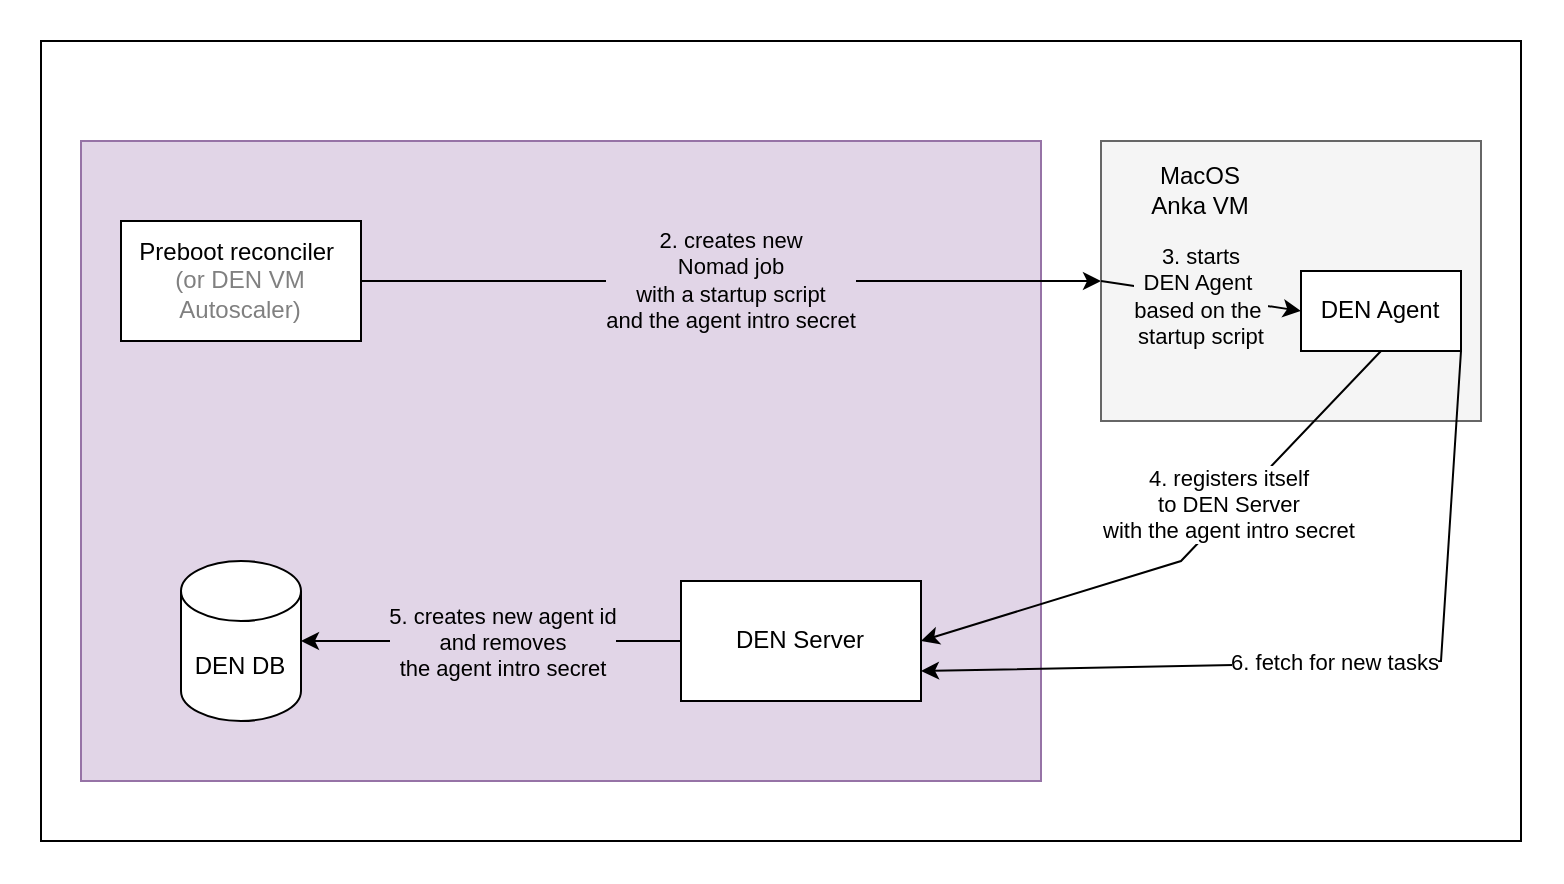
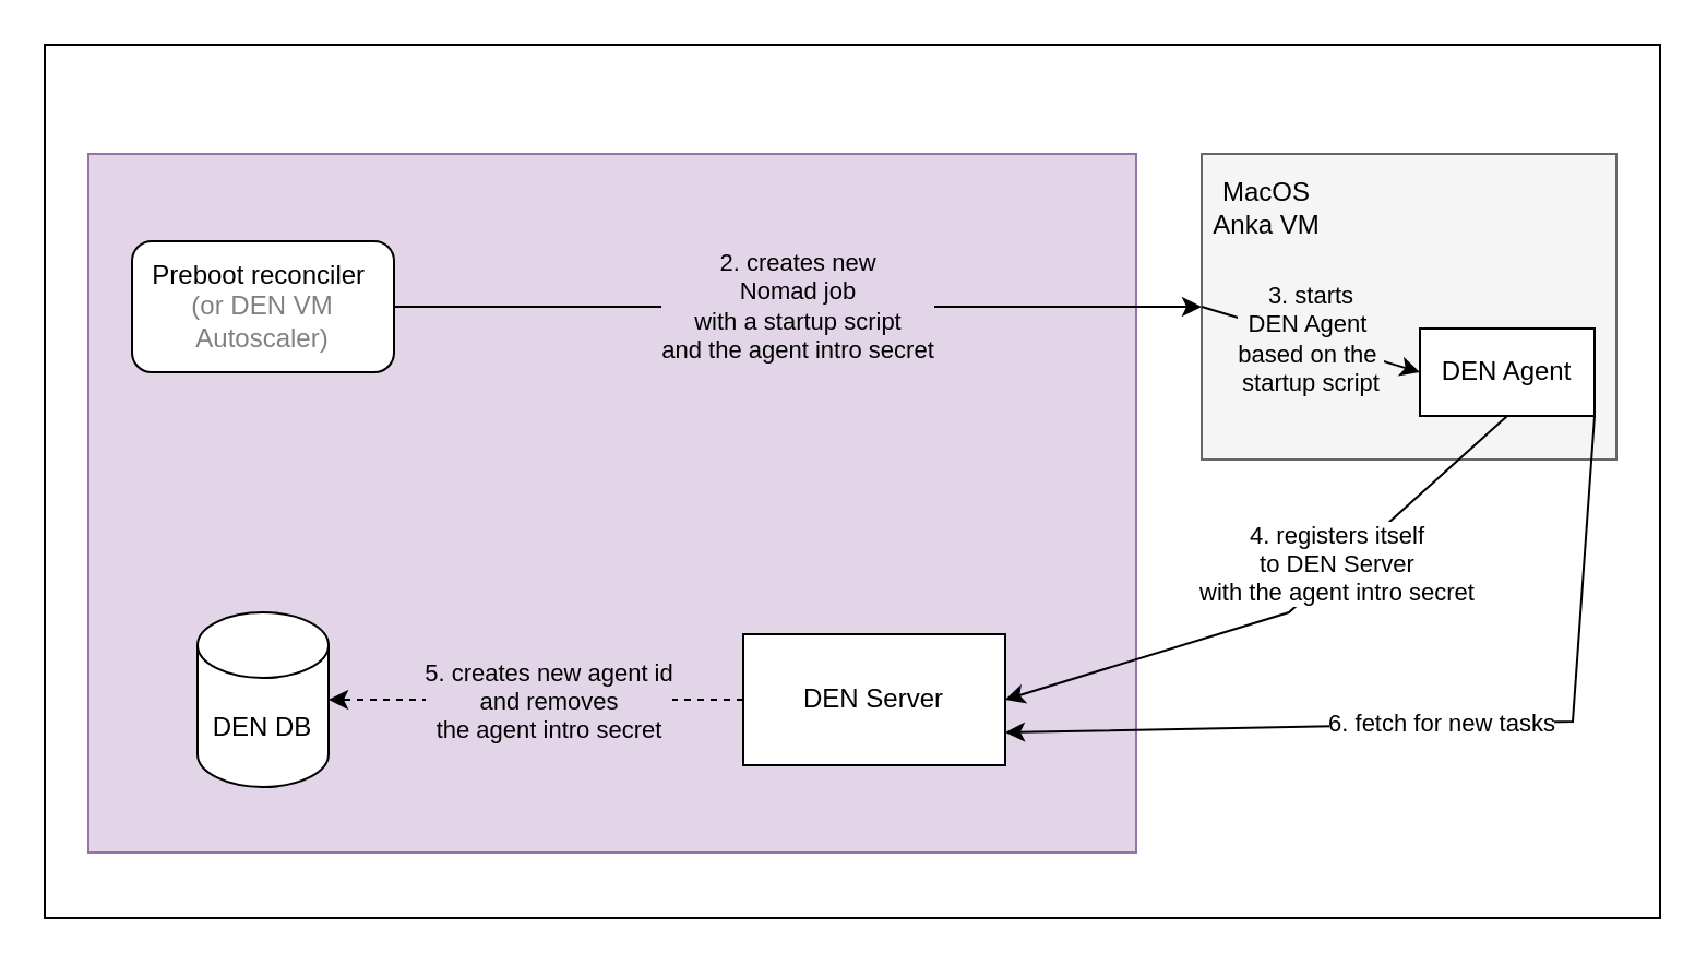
- <mxCell id="7" value="MacOS Anka VM" style="text;html=1;strokeColor=none;fillColor=none;align=center;verticalAlign=middle;whiteSpace=wrap;rounded=0;fontColor=#000000;" vertex="1" parent="1"><mxGeometry x="570" y="80" width="60" height="30" as="geometry" /></mxCell>
+ <mxCell id="7" value="MacOS Anka VM" style="text;html=1;strokeColor=none;fillColor=none;align=center;verticalAlign=middle;whiteSpace=wrap;rounded=0;fontColor=#000000;" vertex="1" parent="1"><mxGeometry x="550" y="80" width="60" height="30" as="geometry" /></mxCell>
- <mxCell id="5" value="Preboot reconciler&amp;nbsp;&lt;br&gt;&lt;font color=&quot;#808080&quot;&gt;(or DEN VM Autoscaler)&lt;/font&gt;" style="rounded=0;whiteSpace=wrap;html=1;" vertex="1" parent="1"><mxGeometry x="60" y="110" width="120" height="60" as="geometry" /></mxCell>
+ <mxCell id="5" value="Preboot reconciler&amp;nbsp;&lt;br&gt;&lt;font color=&quot;#808080&quot;&gt;(or DEN VM Autoscaler)&lt;/font&gt;" style="whiteSpace=wrap;html=1;rounded=1;" vertex="1" parent="1"><mxGeometry x="60" y="110" width="120" height="60" as="geometry" /></mxCell>
- <mxCell id="9" value="DEN Agent" style="rounded=0;whiteSpace=wrap;html=1;fontColor=default;" vertex="1" parent="1"><mxGeometry x="650" y="135" width="80" height="40" as="geometry" /></mxCell>
+ <mxCell id="9" value="DEN Agent" style="rounded=0;whiteSpace=wrap;html=1;fontColor=default;" vertex="1" parent="1"><mxGeometry x="650" y="150" width="80" height="40" as="geometry" /></mxCell>
- <mxCell id="11" value="" style="edgeStyle=orthogonalEdgeStyle;rounded=0;orthogonalLoop=1;jettySize=auto;html=1;labelBackgroundColor=none;fontColor=default;" edge="1" parent="1" source="13" target="8"><mxGeometry relative="1" as="geometry" /></mxCell>
+ <mxCell id="11" value="" style="edgeStyle=orthogonalEdgeStyle;rounded=0;orthogonalLoop=1;jettySize=auto;html=1;labelBackgroundColor=none;fontColor=default;dashed=1;" edge="1" parent="1" source="13" target="8"><mxGeometry relative="1" as="geometry" /></mxCell>
